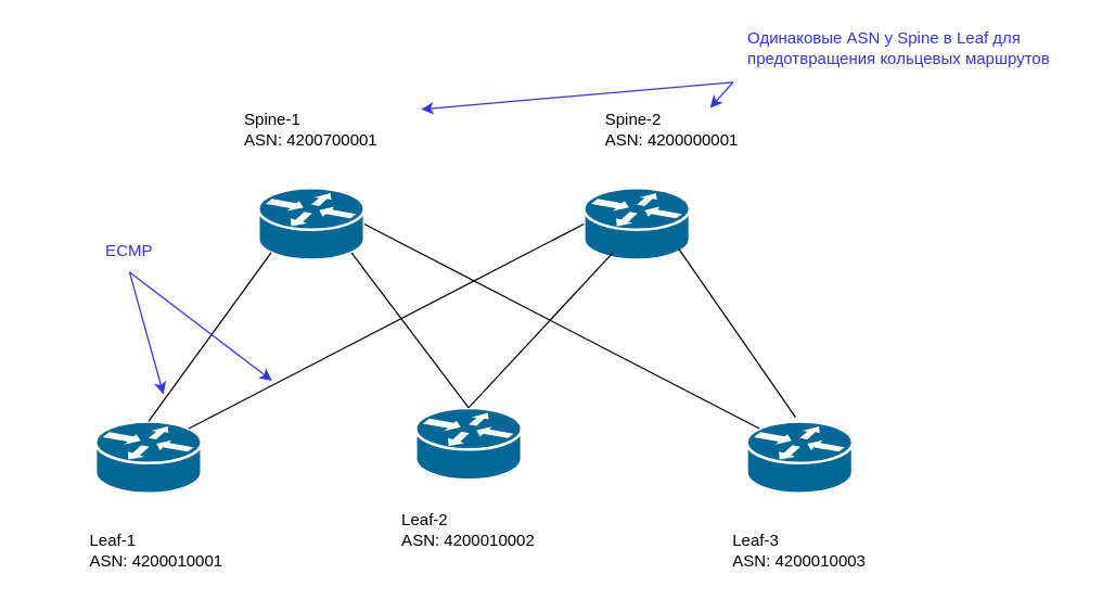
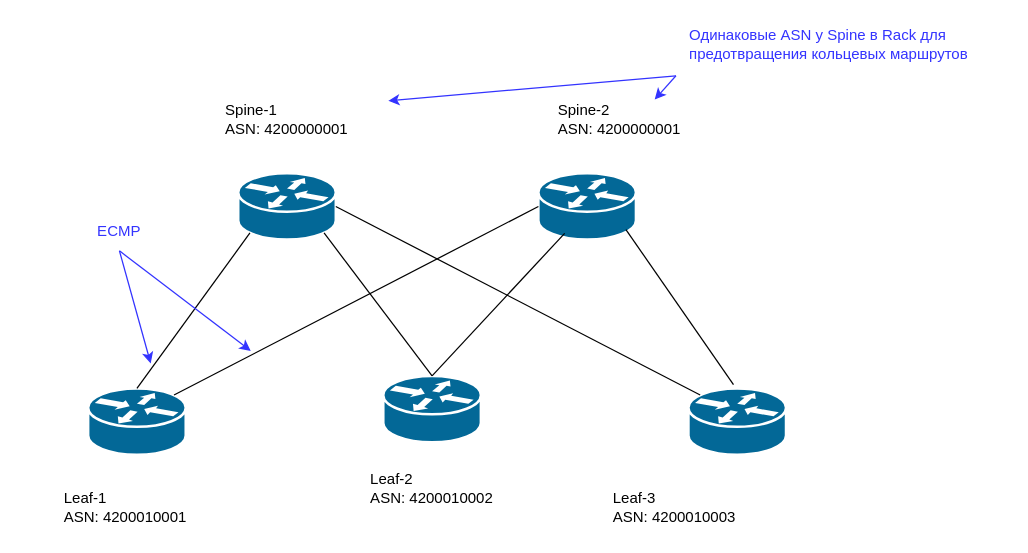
- <mxCell id="21" value="&lt;div align=&quot;left&quot;&gt;&lt;font color=&quot;#3333ff&quot;&gt;Одинаковые ASN у Spine в Leaf для предотвращения кольцевых маршрутов&lt;/font&gt;&lt;br&gt;&lt;/div&gt;" style="text;html=1;align=center;verticalAlign=middle;whiteSpace=wrap;rounded=0;" vertex="1" parent="1"><mxGeometry x="550" y="20" width="250" height="30" as="geometry" /></mxCell>
+ <mxCell id="21" value="&lt;div align=&quot;left&quot;&gt;&lt;font color=&quot;#3333ff&quot;&gt;Одинаковые ASN у Spine в Rack для предотвращения кольцевых маршрутов&lt;/font&gt;&lt;br&gt;&lt;/div&gt;" style="text;html=1;align=center;verticalAlign=middle;whiteSpace=wrap;rounded=0;" vertex="1" parent="1"><mxGeometry x="550" y="20" width="250" height="30" as="geometry" /></mxCell>
- <mxCell id="13" value="&lt;div align=&quot;left&quot;&gt;Spine-1&lt;/div&gt;&lt;div&gt;ASN: 4200700001&lt;/div&gt;" style="text;html=1;align=center;verticalAlign=middle;whiteSpace=wrap;rounded=0;" vertex="1" parent="1"><mxGeometry x="149" y="80" width="160" height="30" as="geometry" /></mxCell>
+ <mxCell id="13" value="&lt;div align=&quot;left&quot;&gt;Spine-1&lt;/div&gt;&lt;div&gt;ASN: 4200000001&lt;/div&gt;" style="text;html=1;align=center;verticalAlign=middle;whiteSpace=wrap;rounded=0;" vertex="1" parent="1"><mxGeometry x="149" y="80" width="160" height="30" as="geometry" /></mxCell>
- <mxCell id="15" value="&lt;div align=&quot;left&quot;&gt;Leaf-1&lt;br&gt;&lt;/div&gt;&lt;div&gt;ASN: 4200010001&lt;/div&gt;" style="text;html=1;align=center;verticalAlign=middle;whiteSpace=wrap;rounded=0;" vertex="1" parent="1"><mxGeometry x="35" y="390" width="160" height="30" as="geometry" /></mxCell>
+ <mxCell id="15" value="&lt;div align=&quot;left&quot;&gt;Leaf-1&lt;br&gt;&lt;/div&gt;&lt;div&gt;ASN: 4200010001&lt;/div&gt;" style="text;html=1;align=center;verticalAlign=middle;whiteSpace=wrap;rounded=0;" vertex="1" parent="1"><mxGeometry x="20" y="390" width="160" height="30" as="geometry" /></mxCell>
- <mxCell id="17" value="&lt;div align=&quot;left&quot;&gt;Leaf-3&lt;br&gt;&lt;/div&gt;&lt;div&gt;ASN: 4200010003&lt;/div&gt;" style="text;html=1;align=center;verticalAlign=middle;whiteSpace=wrap;rounded=0;" vertex="1" parent="1"><mxGeometry x="509" y="390" width="160" height="30" as="geometry" /></mxCell>
+ <mxCell id="17" value="&lt;div align=&quot;left&quot;&gt;Leaf-3&lt;br&gt;&lt;/div&gt;&lt;div&gt;ASN: 4200010003&lt;/div&gt;" style="text;html=1;align=center;verticalAlign=middle;whiteSpace=wrap;rounded=0;" vertex="1" parent="1"><mxGeometry x="459" y="390" width="160" height="30" as="geometry" /></mxCell>
